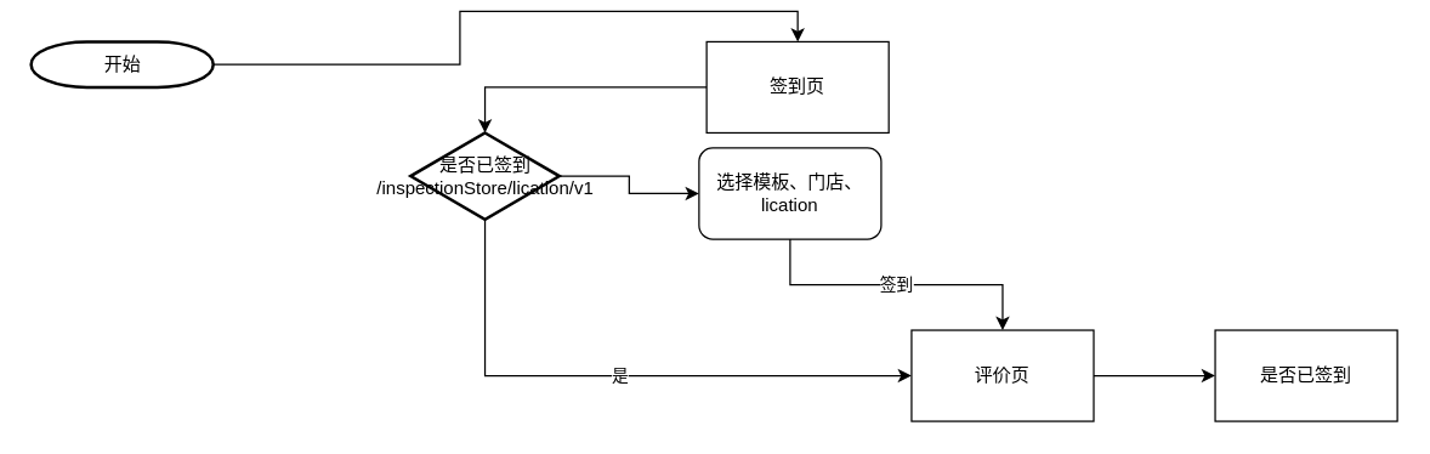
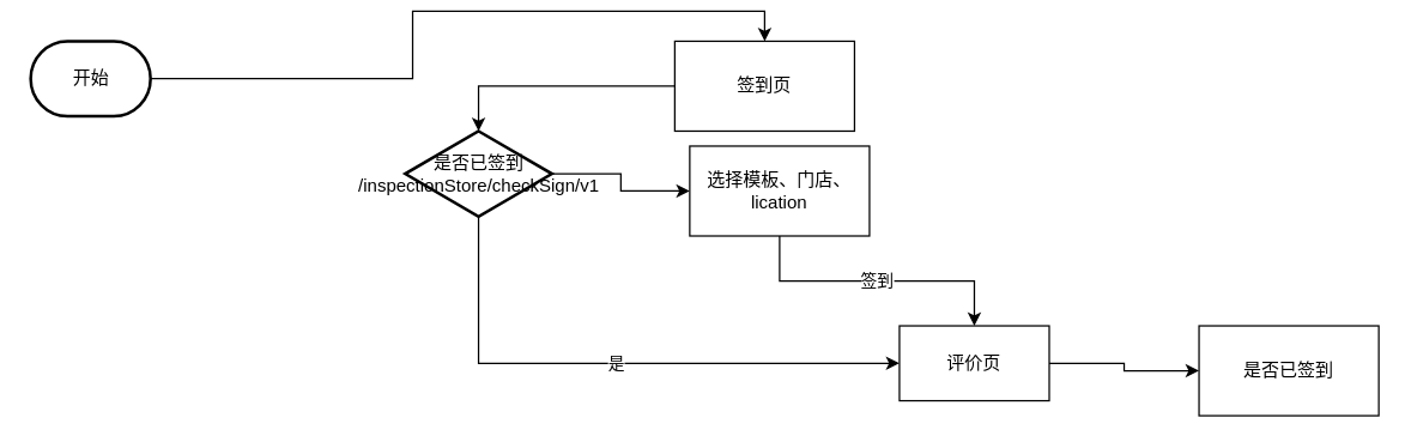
- <mxCell id="3" value="开始" style="shape=mxgraph.flowchart.terminator;strokeWidth=2;gradientColor=none;gradientDirection=north;fontStyle=0;html=1;" parent="1" vertex="1"><mxGeometry x="20" y="20" width="120" height="30" as="geometry" /></mxCell>
+ <mxCell id="3" value="开始" style="shape=mxgraph.flowchart.terminator;strokeWidth=2;gradientColor=none;gradientDirection=north;fontStyle=0;html=1;" parent="1" vertex="1"><mxGeometry x="20" y="20" width="80" height="50" as="geometry" /></mxCell>
- <mxCell id="8" value="签到页" style="rounded=0;whiteSpace=wrap;html=1;" vertex="1" parent="1"><mxGeometry x="465" y="20" width="120" height="60" as="geometry" /></mxCell>
+ <mxCell id="8" value="签到页" style="rounded=0;whiteSpace=wrap;html=1;" vertex="1" parent="1"><mxGeometry x="450" y="20" width="120" height="60" as="geometry" /></mxCell>
- <mxCell id="6" value="是否已签到&lt;br&gt;/inspectionStore/lication/v1" style="shape=mxgraph.flowchart.decision;strokeWidth=2;gradientColor=none;gradientDirection=north;fontStyle=0;html=1;" vertex="1" parent="1"><mxGeometry x="270" y="80" width="98" height="57" as="geometry" /></mxCell>
+ <mxCell id="6" value="是否已签到&lt;br&gt;/inspectionStore/checkSign/v1" style="shape=mxgraph.flowchart.decision;strokeWidth=2;gradientColor=none;gradientDirection=north;fontStyle=0;html=1;" vertex="1" parent="1"><mxGeometry x="270" y="80" width="98" height="57" as="geometry" /></mxCell>
- <mxCell id="12" value="选择模板、门店、lication" style="whiteSpace=wrap;html=1;rounded=1;" vertex="1" parent="1"><mxGeometry x="460" y="90" width="120" height="60" as="geometry" /></mxCell>
+ <mxCell id="12" value="选择模板、门店、lication" style="rounded=0;whiteSpace=wrap;html=1;" vertex="1" parent="1"><mxGeometry x="460" y="90" width="120" height="60" as="geometry" /></mxCell>
- <mxCell id="10" value="评价页" style="rounded=0;whiteSpace=wrap;html=1;" vertex="1" parent="1"><mxGeometry x="600" y="210" width="120" height="60" as="geometry" /></mxCell>
+ <mxCell id="10" value="评价页" style="rounded=0;whiteSpace=wrap;html=1;" vertex="1" parent="1"><mxGeometry x="600" y="210" width="100" height="50" as="geometry" /></mxCell>
